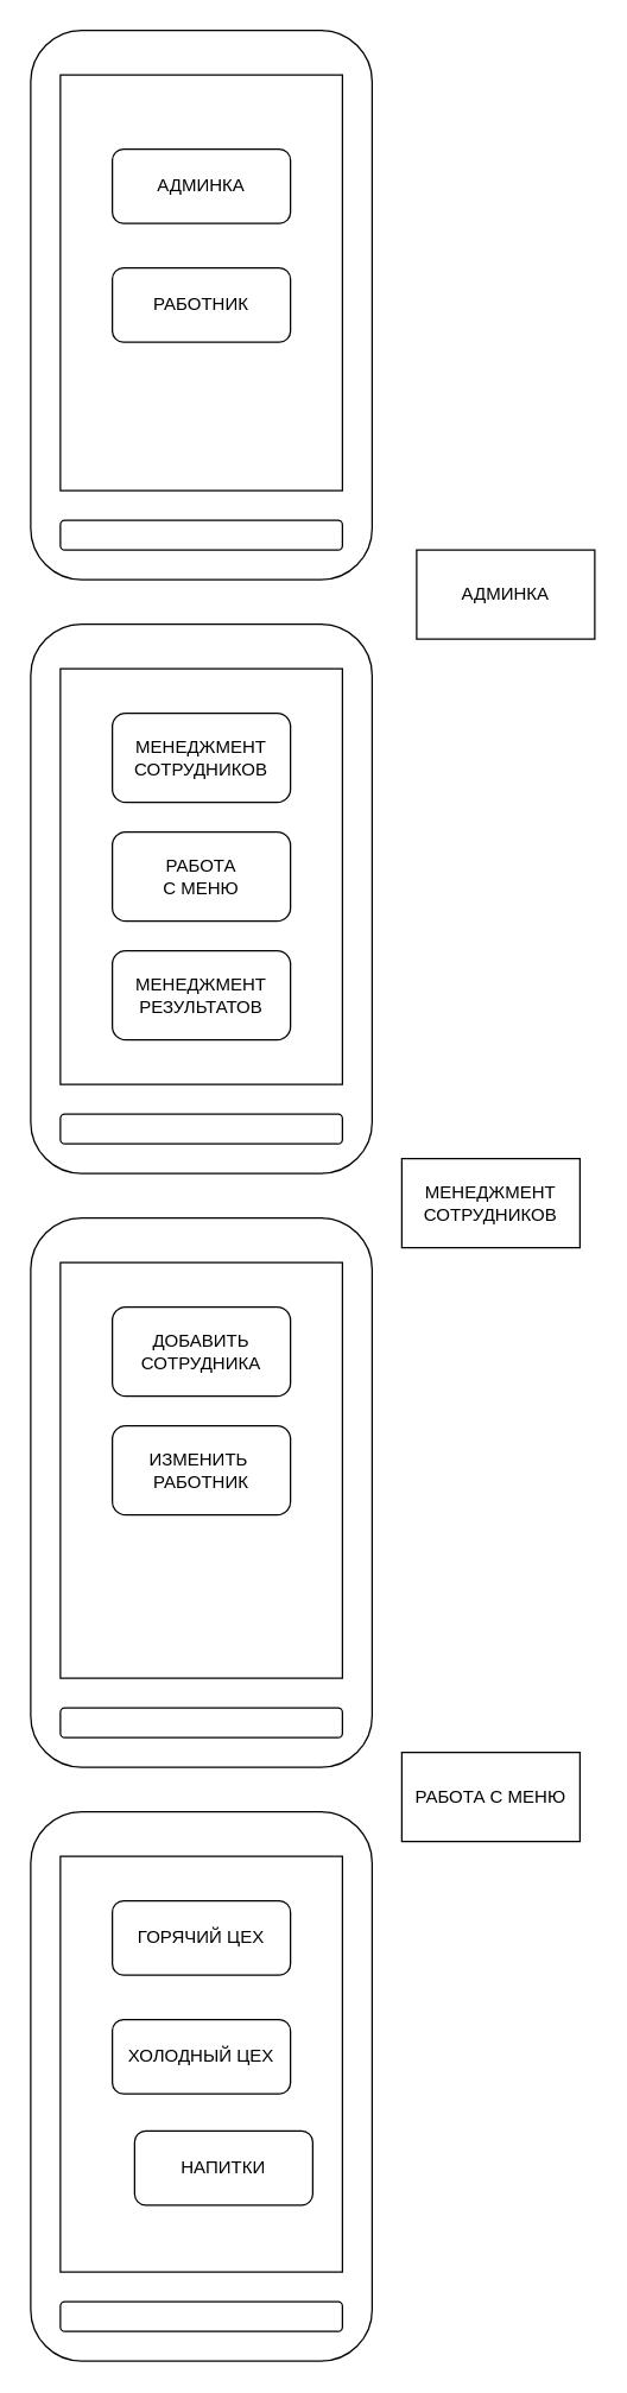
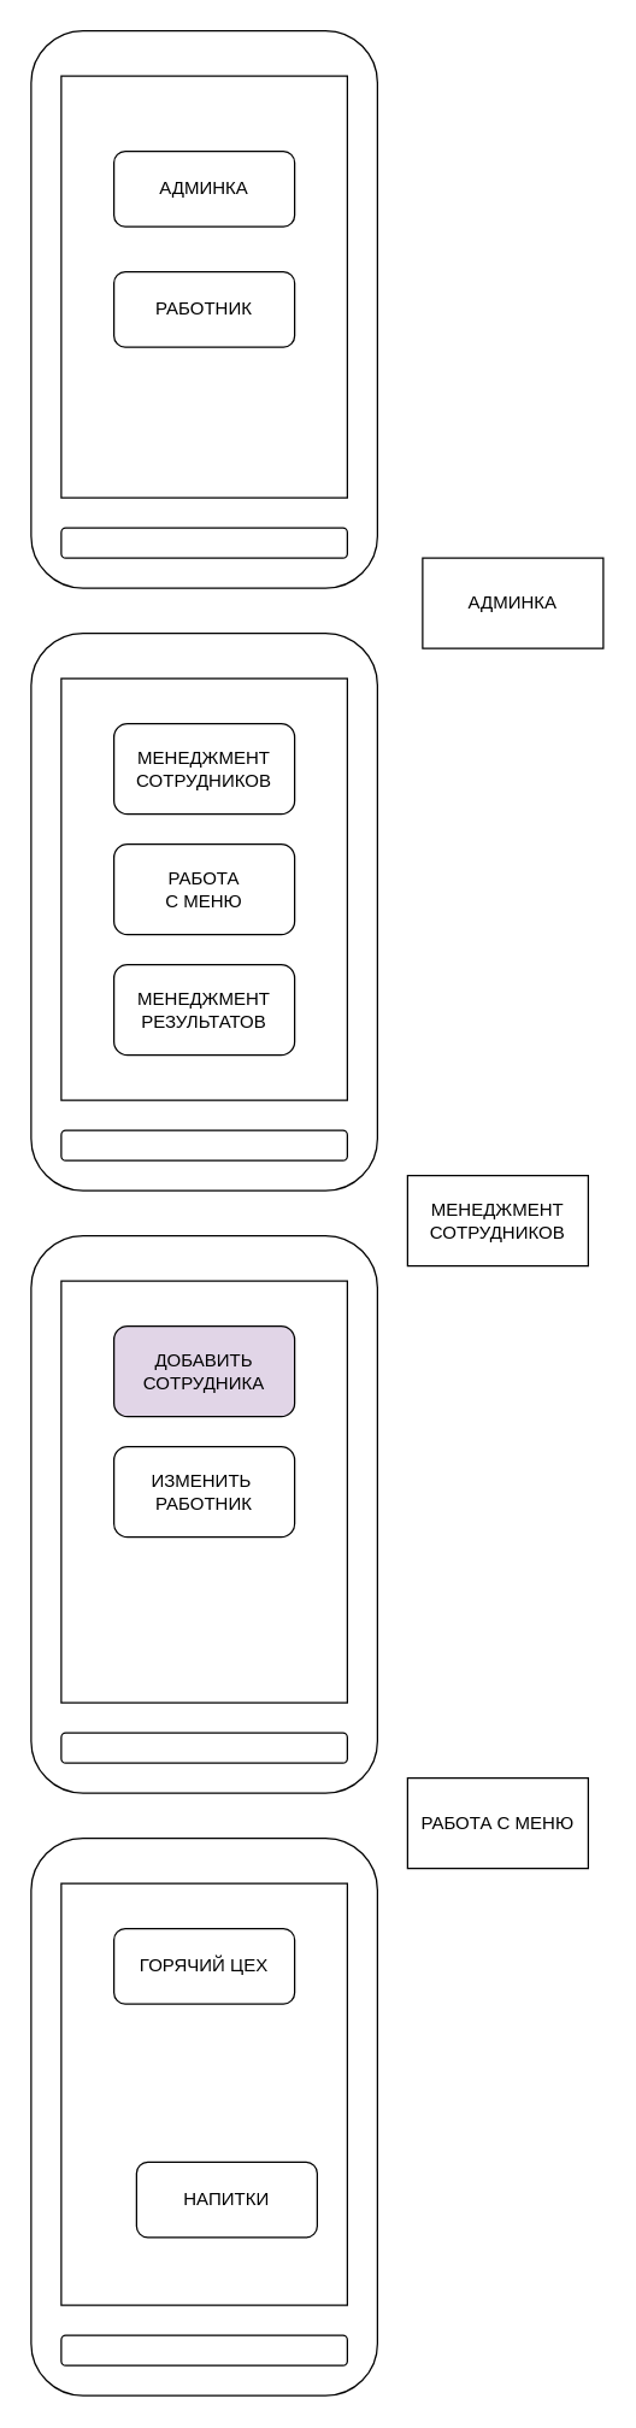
- <mxCell id="17" value="ДОБАВИТЬ СОТРУДНИКА" style="rounded=1;whiteSpace=wrap;html=1;" vertex="1" parent="1"><mxGeometry x="75" y="880" width="120" height="60" as="geometry" /></mxCell>
+ <mxCell id="17" value="ДОБАВИТЬ СОТРУДНИКА" style="rounded=1;whiteSpace=wrap;html=1;fillColor=#e1d5e7;" vertex="1" parent="1"><mxGeometry x="75" y="880" width="120" height="60" as="geometry" /></mxCell>
- <mxCell id="25" value="ХОЛОДНЫЙ ЦЕХ" style="rounded=1;whiteSpace=wrap;html=1;" vertex="1" parent="1"><mxGeometry x="75" y="1360" width="120" height="50" as="geometry" /></mxCell>
